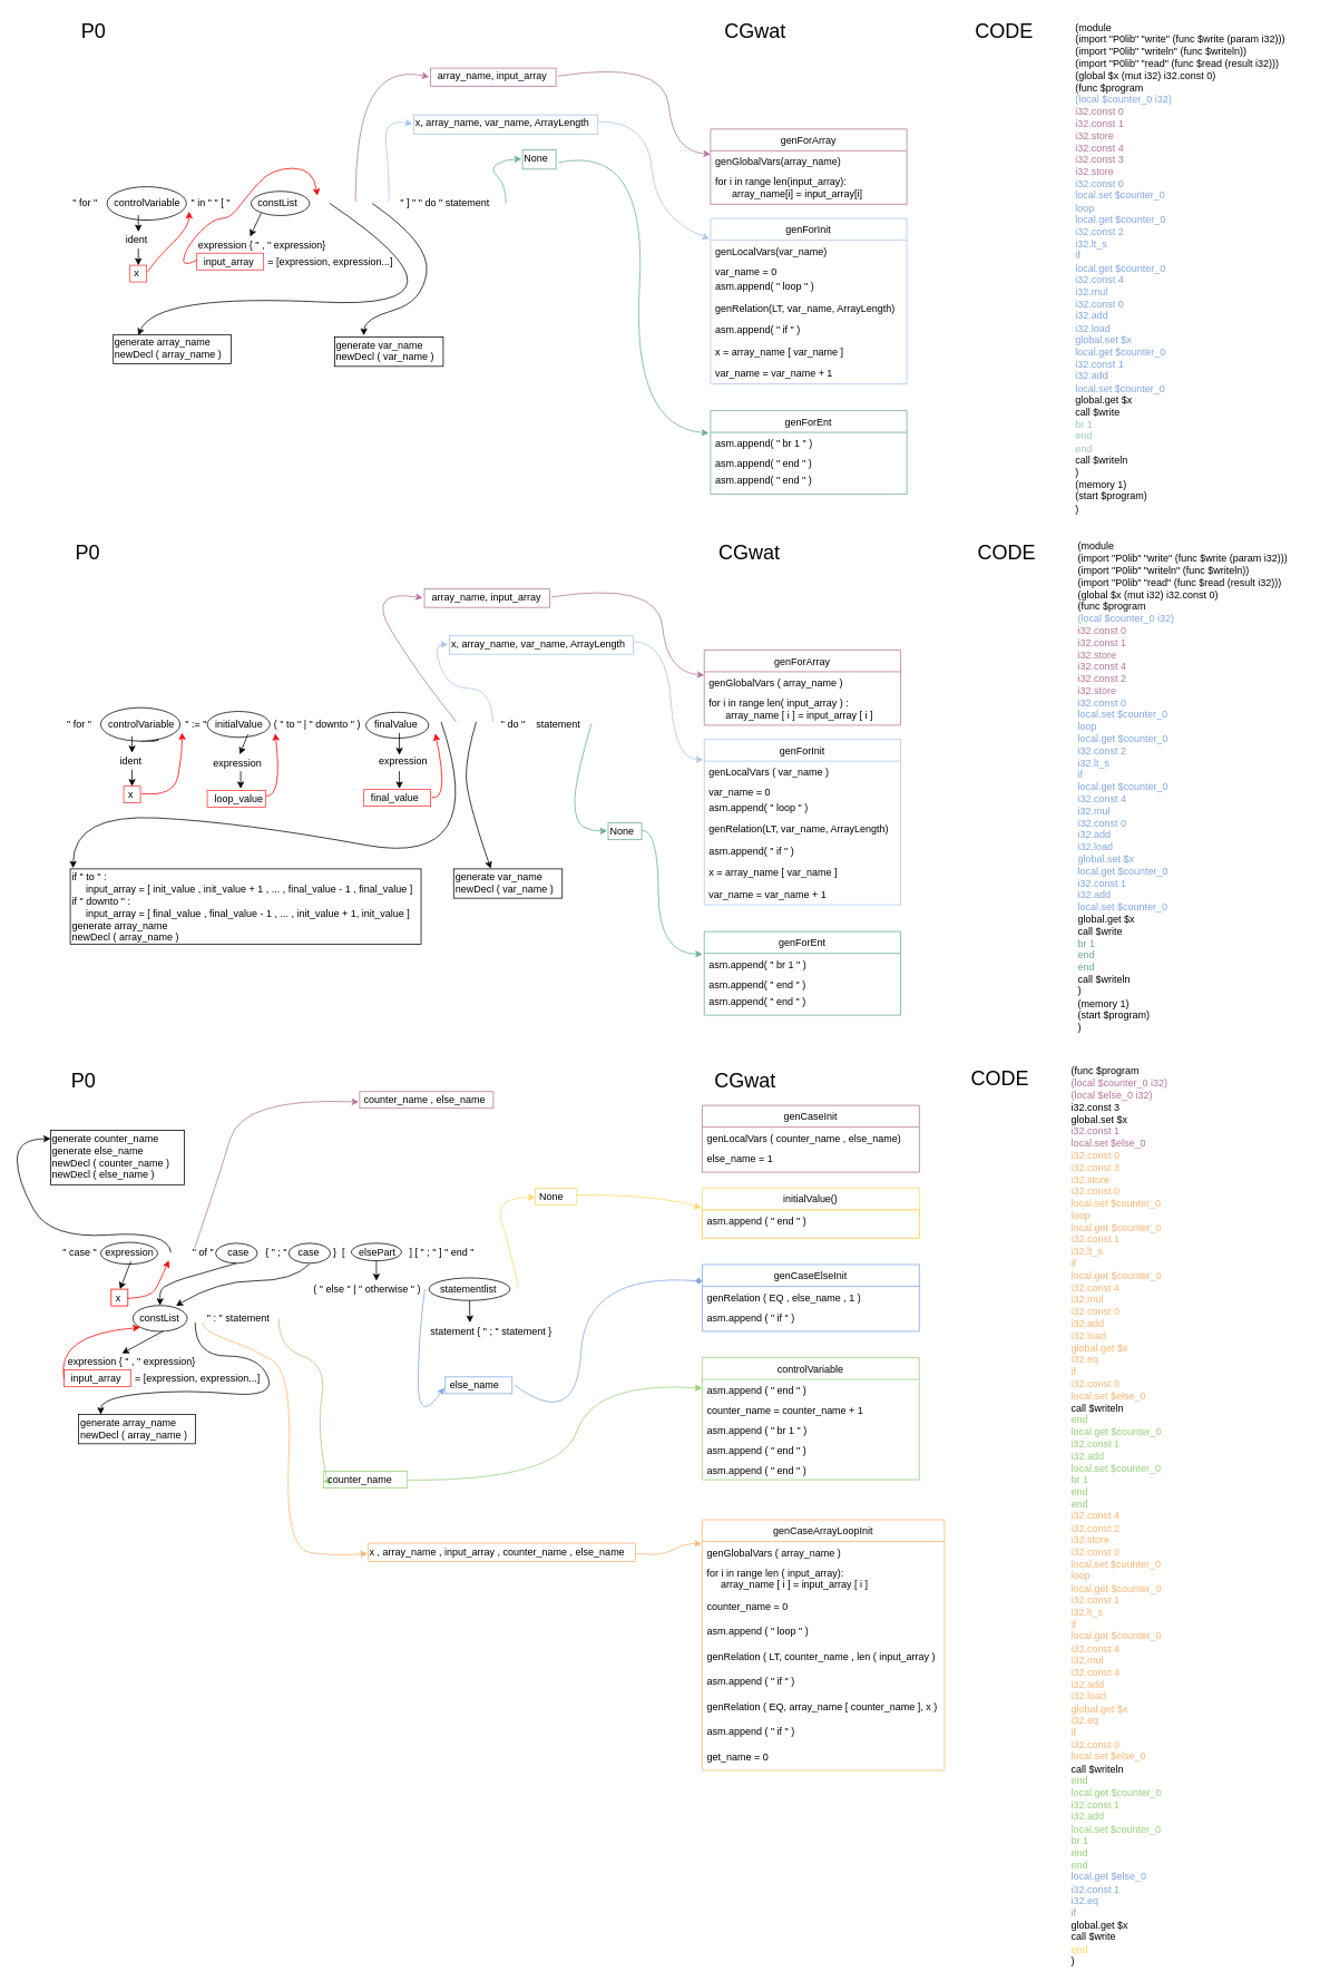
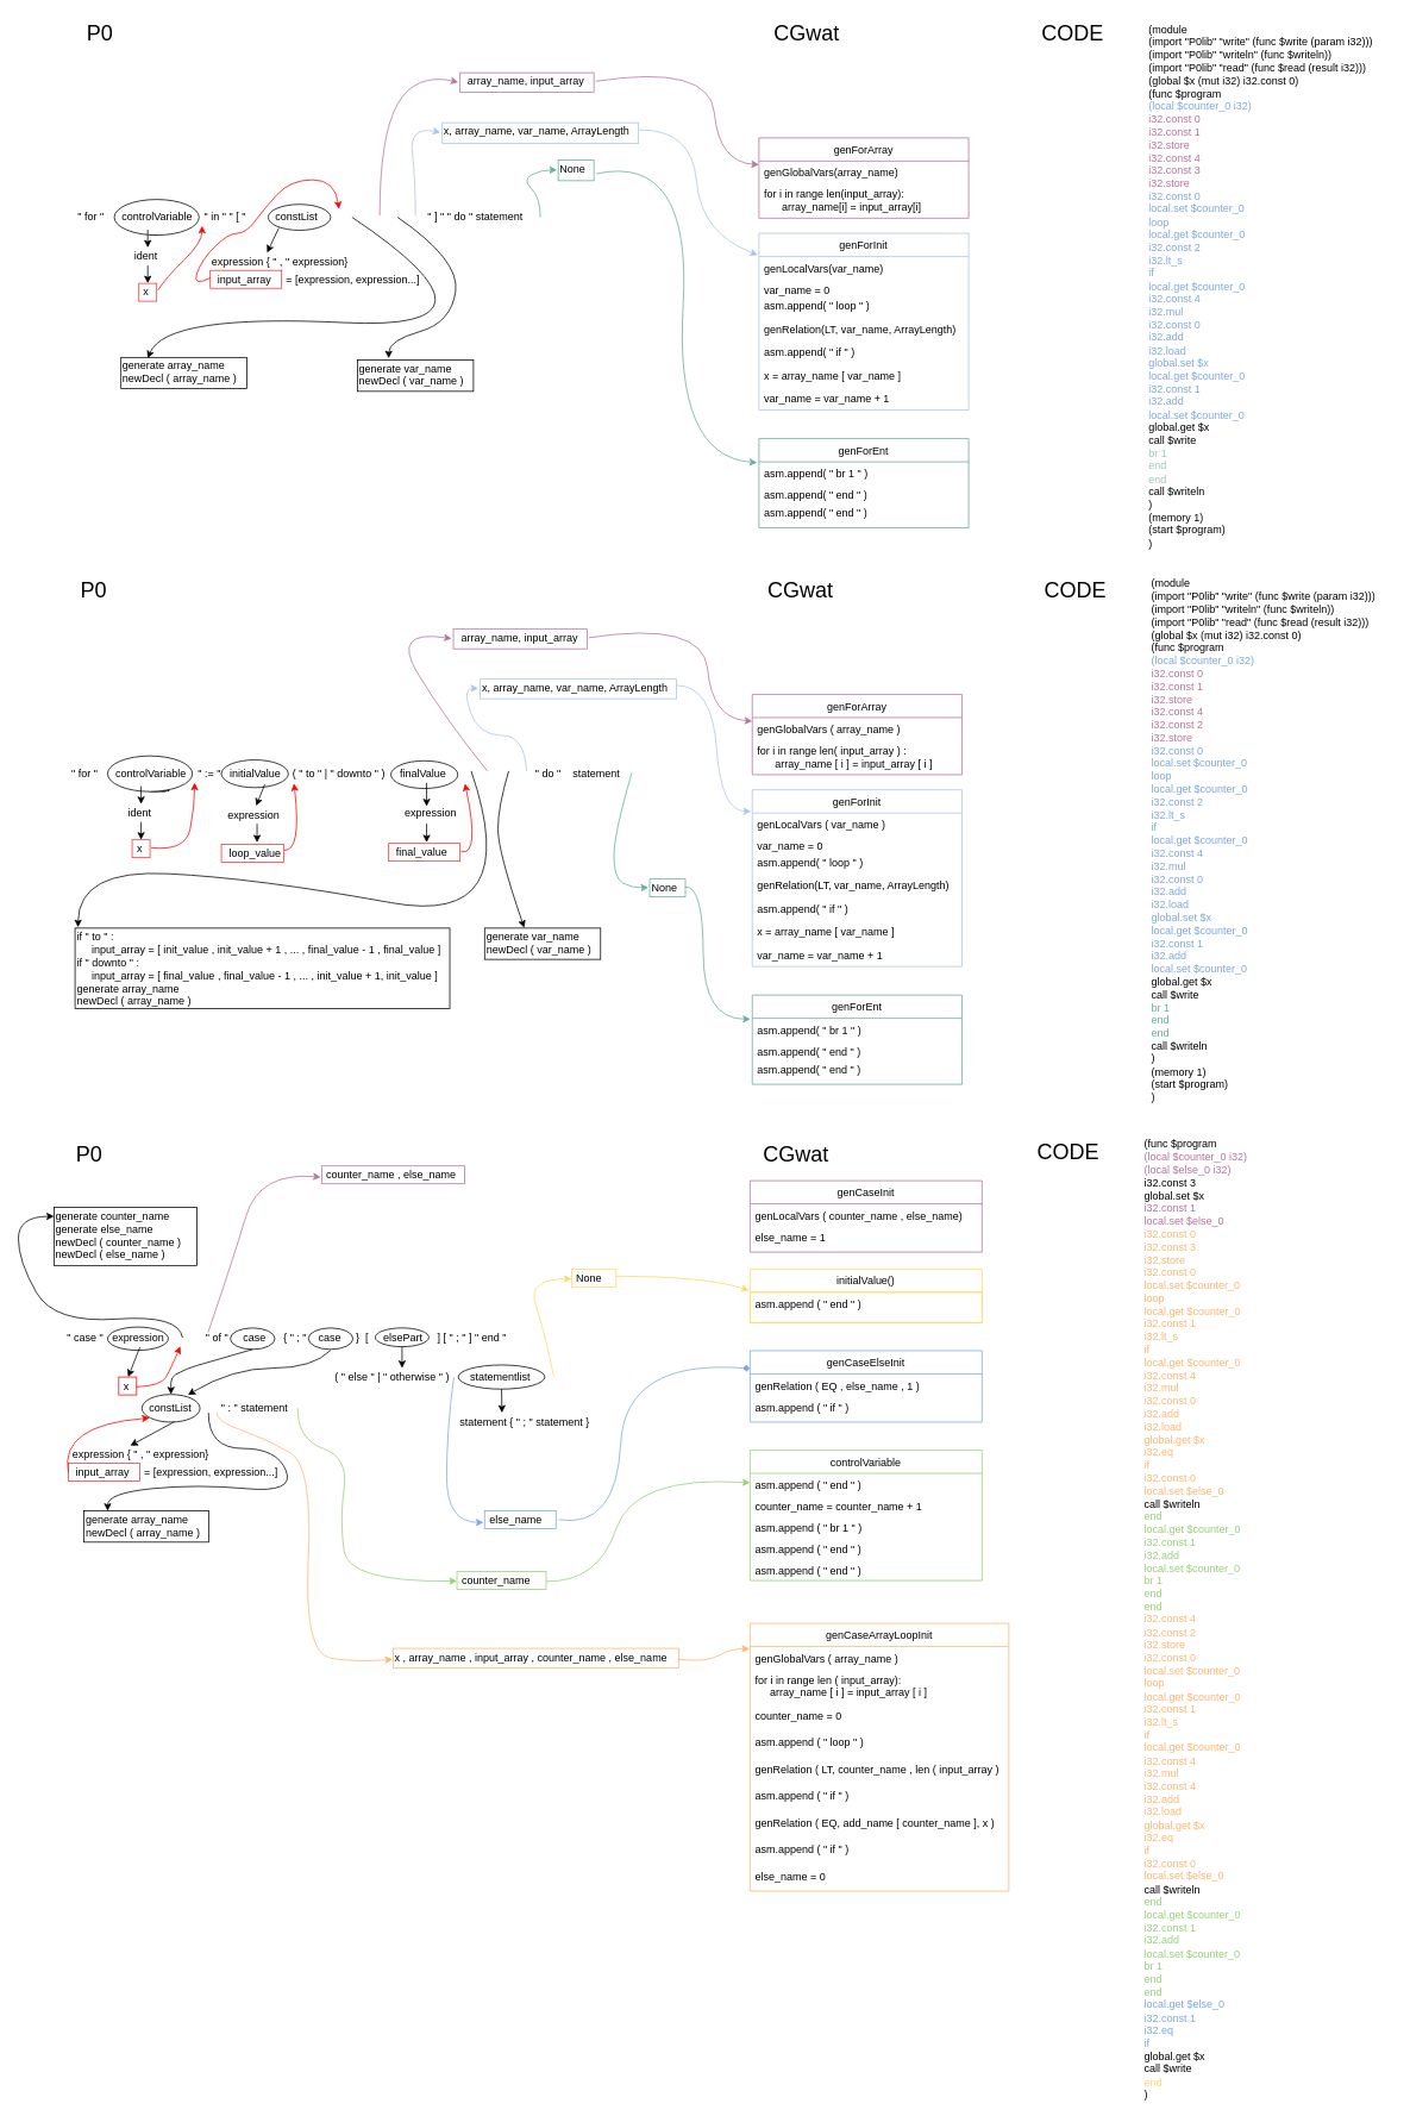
- <mxCell id="127" value="&amp;nbsp;counter_name , else_name" style="text;html=1;resizable=0;points=[];autosize=1;align=left;verticalAlign=top;spacingTop=-4;strokeColor=#B5739D;" vertex="1" parent="1"><mxGeometry x="430" y="1306" width="160" height="20" as="geometry" /></mxCell>
+ <mxCell id="127" value="&amp;nbsp;counter_name , else_name" style="text;html=1;resizable=0;points=[];autosize=1;align=left;verticalAlign=top;spacingTop=-4;strokeColor=#B5739D;" vertex="1" parent="1"><mxGeometry x="360" y="1306" width="160" height="20" as="geometry" /></mxCell>
- <mxCell id="156" value="&amp;nbsp;else_name" style="text;html=1;resizable=0;points=[];autosize=1;align=left;verticalAlign=top;spacingTop=-4;strokeColor=#7EA6E0;" vertex="1" parent="1"><mxGeometry x="532.5" y="1647.5" width="80" height="20" as="geometry" /></mxCell>
+ <mxCell id="156" value="&amp;nbsp;else_name" style="text;html=1;resizable=0;points=[];autosize=1;align=left;verticalAlign=top;spacingTop=-4;strokeColor=#7EA6E0;" vertex="1" parent="1"><mxGeometry x="542.5" y="1692.5" width="80" height="20" as="geometry" /></mxCell>
- <mxCell id="145" value="&amp;nbsp;counter_name" style="text;html=1;resizable=0;points=[];autosize=1;align=left;verticalAlign=top;spacingTop=-4;strokeColor=#97D077;" vertex="1" parent="1"><mxGeometry x="386.5" y="1760.5" width="100" height="20" as="geometry" /></mxCell>
+ <mxCell id="145" value="&amp;nbsp;counter_name" style="text;html=1;resizable=0;points=[];autosize=1;align=left;verticalAlign=top;spacingTop=-4;strokeColor=#97D077;" vertex="1" parent="1"><mxGeometry x="511.5" y="1760.5" width="100" height="20" as="geometry" /></mxCell>
- <mxCell id="139" value="genRelation ( EQ, array_name [ counter_name ], x )&#10;" style="text;strokeColor=none;fillColor=none;align=left;verticalAlign=top;spacingLeft=4;spacingRight=4;overflow=hidden;rotatable=0;points=[[0,0.5],[1,0.5]];portConstraint=eastwest;" vertex="1" parent="132"><mxGeometry y="210" width="290" height="30" as="geometry" /></mxCell>
+ <mxCell id="139" value="genRelation ( EQ, add_name [ counter_name ], x )&#10;" style="text;strokeColor=none;fillColor=none;align=left;verticalAlign=top;spacingLeft=4;spacingRight=4;overflow=hidden;rotatable=0;points=[[0,0.5],[1,0.5]];portConstraint=eastwest;" vertex="1" parent="132"><mxGeometry y="210" width="290" height="30" as="geometry" /></mxCell>
- <mxCell id="141" value="get_name = 0" style="text;strokeColor=none;fillColor=none;align=left;verticalAlign=top;spacingLeft=4;spacingRight=4;overflow=hidden;rotatable=0;points=[[0,0.5],[1,0.5]];portConstraint=eastwest;" vertex="1" parent="132"><mxGeometry y="270" width="290" height="30" as="geometry" /></mxCell>
+ <mxCell id="141" value="else_name = 0" style="text;strokeColor=none;fillColor=none;align=left;verticalAlign=top;spacingLeft=4;spacingRight=4;overflow=hidden;rotatable=0;points=[[0,0.5],[1,0.5]];portConstraint=eastwest;" vertex="1" parent="132"><mxGeometry y="270" width="290" height="30" as="geometry" /></mxCell>
